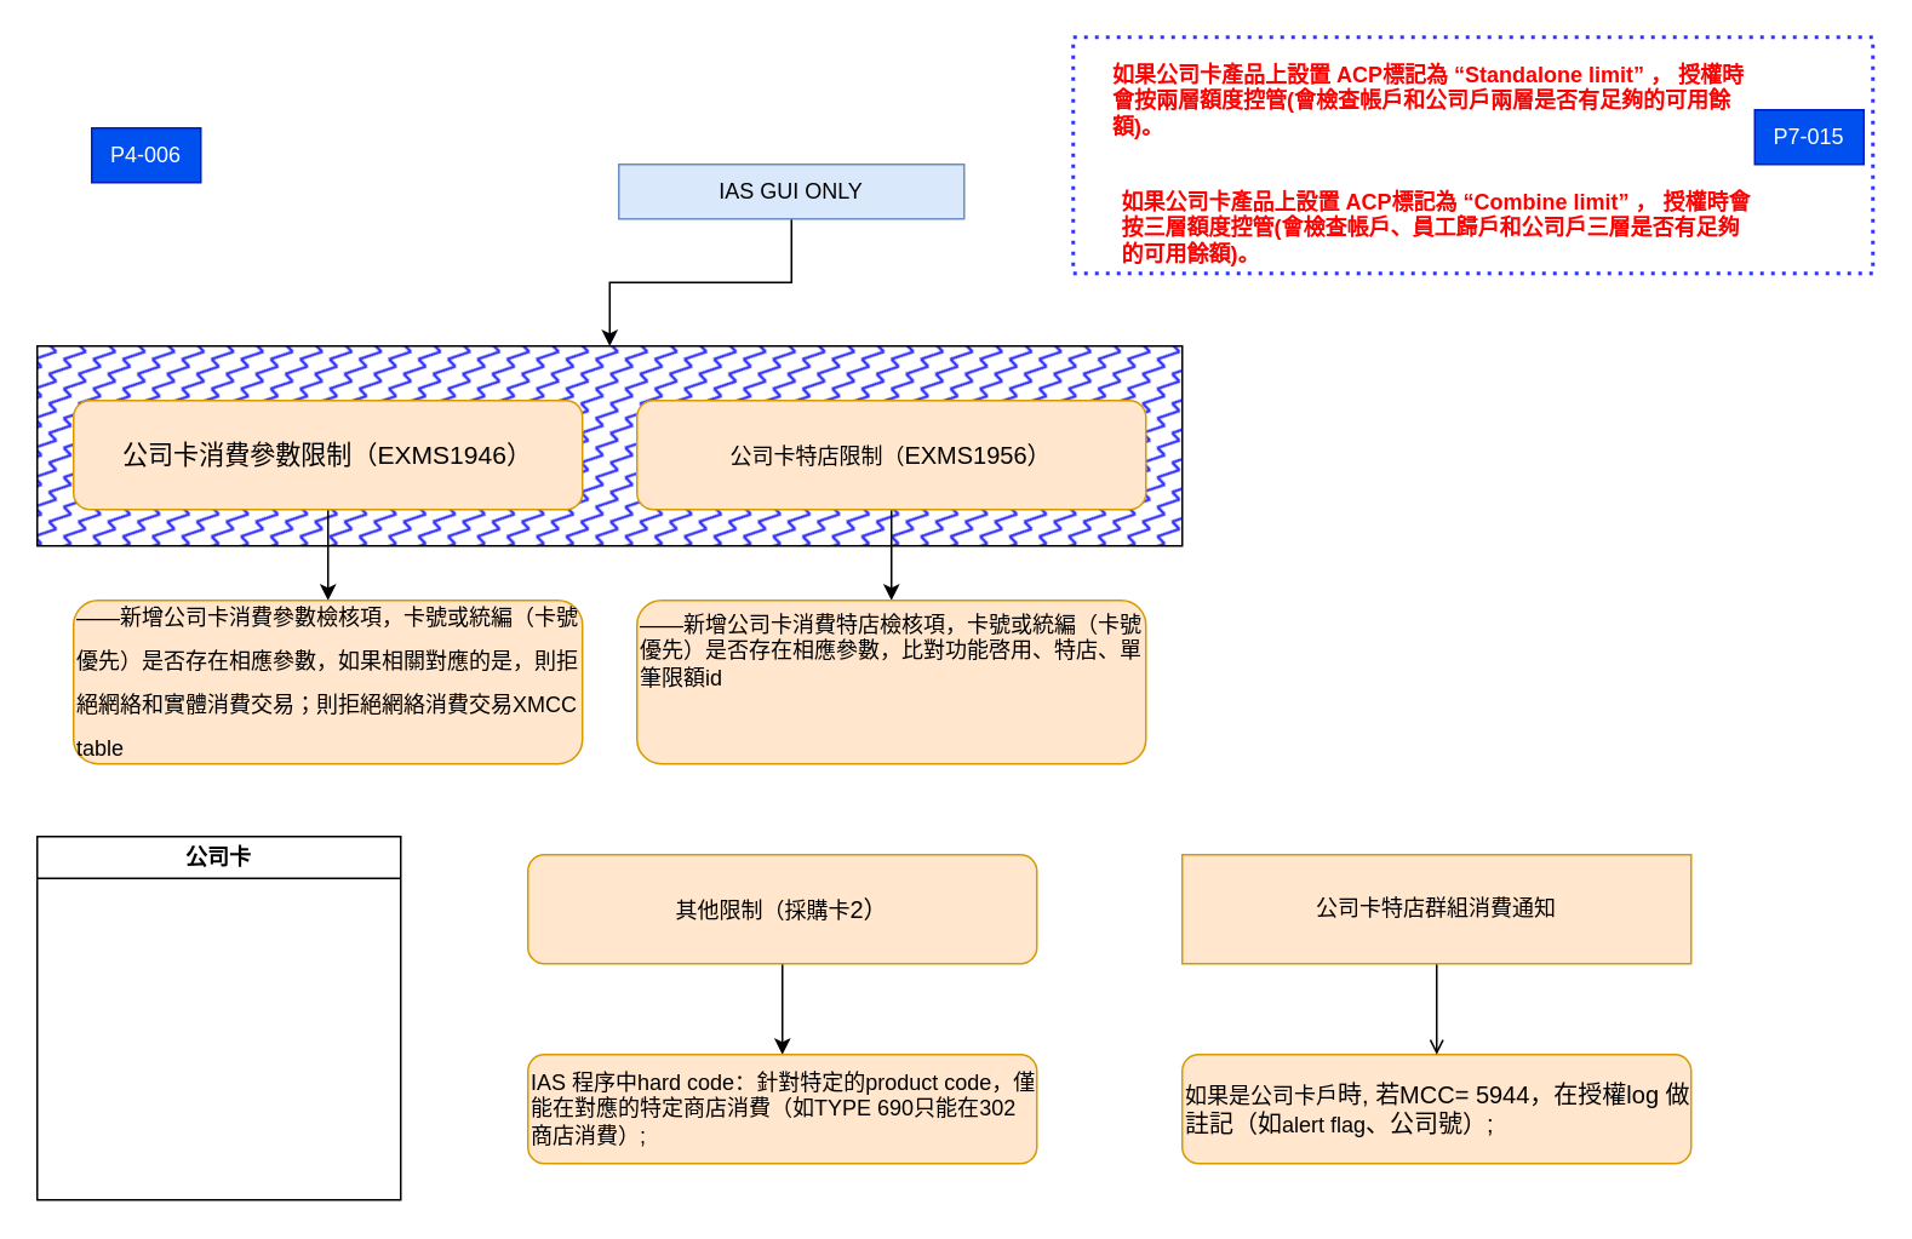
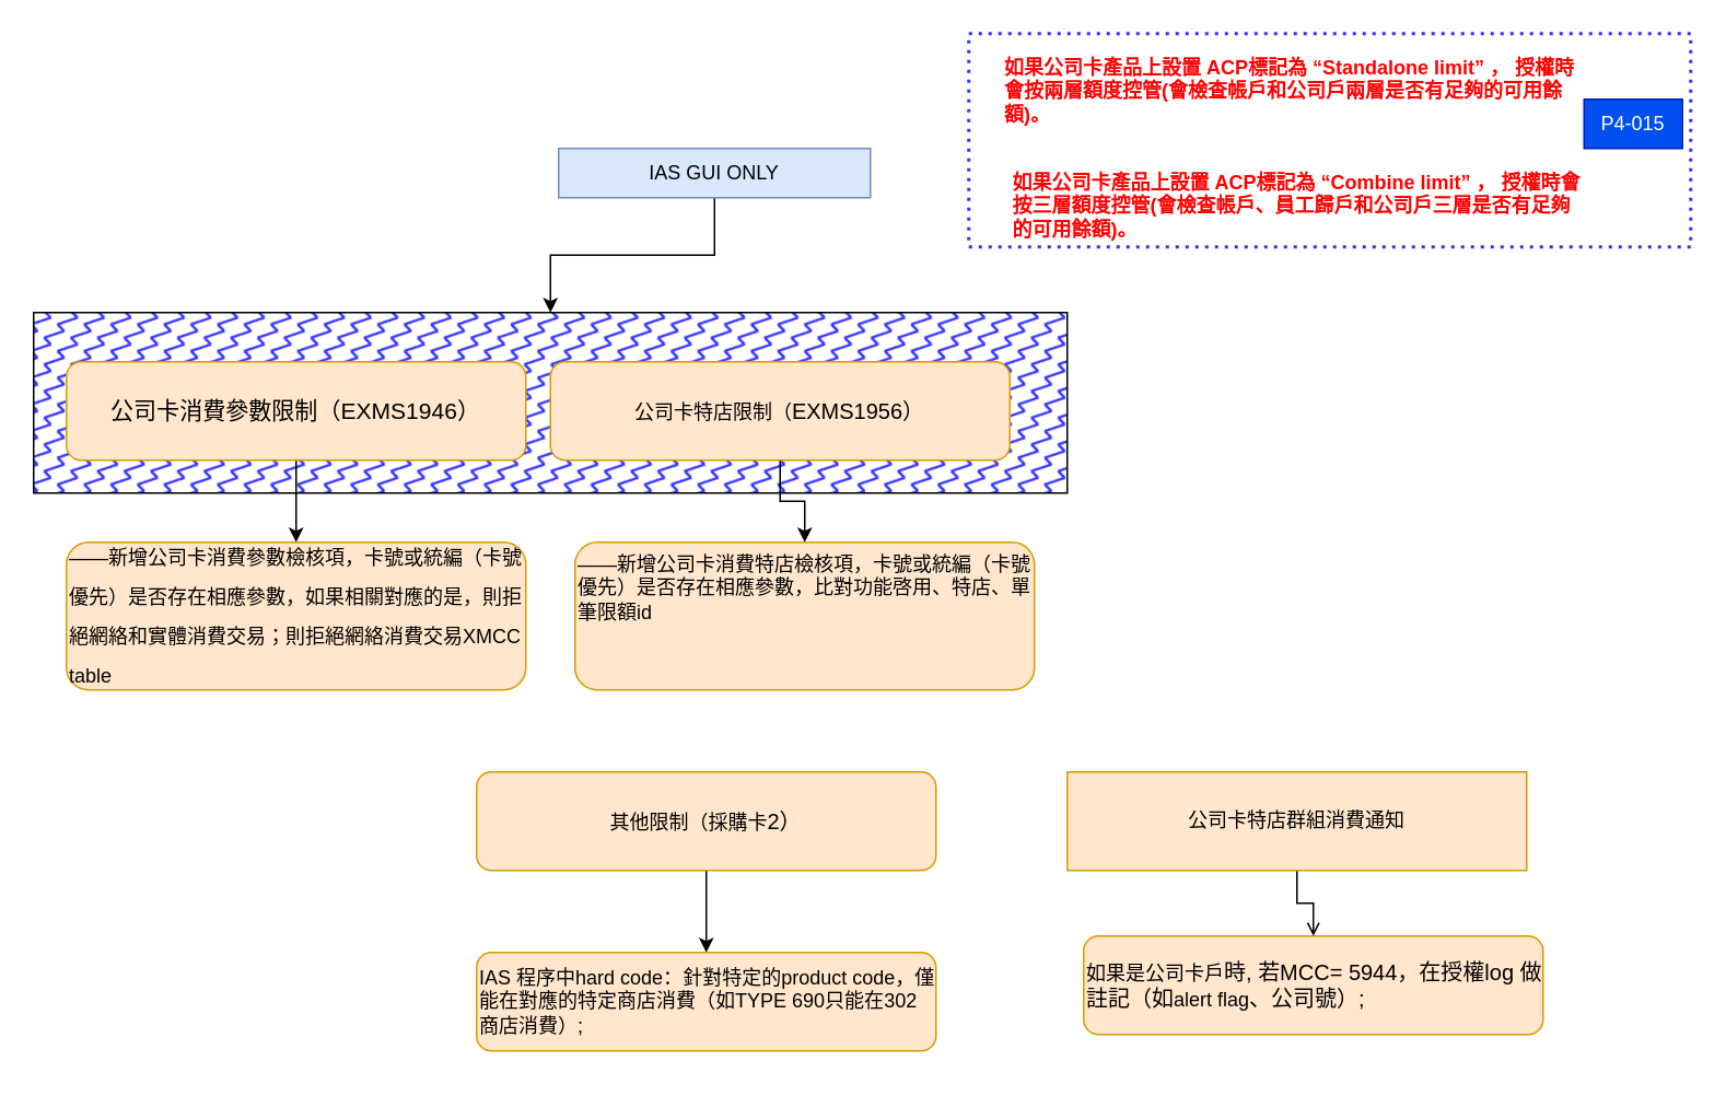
- <mxCell id="22" value="P7-015" style="text;html=1;strokeColor=#001DBC;fillColor=#0050ef;align=center;verticalAlign=middle;whiteSpace=wrap;rounded=0;fontColor=#ffffff;" parent="1" vertex="1"><mxGeometry x="965" y="60" width="60" height="30" as="geometry" /></mxCell>
+ <mxCell id="22" value="P4-015" style="text;html=1;strokeColor=#001DBC;fillColor=#0050ef;align=center;verticalAlign=middle;whiteSpace=wrap;rounded=0;fontColor=#ffffff;" parent="1" vertex="1"><mxGeometry x="965" y="60" width="60" height="30" as="geometry" /></mxCell>
- <mxCell id="3" value="P4-006" style="text;html=1;strokeColor=#001DBC;fillColor=#0050ef;align=center;verticalAlign=middle;whiteSpace=wrap;rounded=0;fontColor=#ffffff;" parent="1" vertex="1"><mxGeometry x="50" y="70" width="60" height="30" as="geometry" /></mxCell>
- <mxCell id="8" value="公司卡特店限制（&lt;span style=&quot;font-size:10.0pt;font-family:&lt;br/&gt;&amp;quot;Arial&amp;quot;,sans-serif;mso-fareast-font-family:SimSun;mso-bidi-font-family:&amp;quot;Maiandra GD&amp;quot;;&lt;br/&gt;mso-ansi-language:EN-GB;mso-fareast-language:ZH-TW;mso-bidi-language:AR-SA&quot; lang=&quot;EN-GB&quot;&gt;EXMS1956&lt;/span&gt;&lt;span style=&quot;font-size:10.0pt;font-family:SimSun;mso-ascii-font-family:Arial;&lt;br/&gt;mso-hansi-font-family:Arial;mso-bidi-font-family:&amp;quot;Maiandra GD&amp;quot;;mso-ansi-language:&lt;br/&gt;EN-GB;mso-fareast-language:ZH-TW;mso-bidi-language:AR-SA&quot;&gt;）&lt;/span&gt;" style="rounded=1;whiteSpace=wrap;html=1;fillColor=#ffe6cc;strokeColor=#d79b00;" parent="1" vertex="1"><mxGeometry x="350" y="220" width="280" height="60" as="geometry" /></mxCell>
+ <mxCell id="8" value="公司卡特店限制（&lt;span style=&quot;font-size:10.0pt;font-family:&lt;br/&gt;&amp;quot;Arial&amp;quot;,sans-serif;mso-fareast-font-family:SimSun;mso-bidi-font-family:&amp;quot;Maiandra GD&amp;quot;;&lt;br/&gt;mso-ansi-language:EN-GB;mso-fareast-language:ZH-TW;mso-bidi-language:AR-SA&quot; lang=&quot;EN-GB&quot;&gt;EXMS1956&lt;/span&gt;&lt;span style=&quot;font-size:10.0pt;font-family:SimSun;mso-ascii-font-family:Arial;&lt;br/&gt;mso-hansi-font-family:Arial;mso-bidi-font-family:&amp;quot;Maiandra GD&amp;quot;;mso-ansi-language:&lt;br/&gt;EN-GB;mso-fareast-language:ZH-TW;mso-bidi-language:AR-SA&quot;&gt;）&lt;/span&gt;" style="rounded=1;whiteSpace=wrap;html=1;fillColor=#ffe6cc;strokeColor=#d79b00;" parent="1" vertex="1"><mxGeometry x="335" y="220" width="280" height="60" as="geometry" /></mxCell>
- <mxCell id="15" value="公司卡" style="swimlane;horizontal=1;whiteSpace=wrap;html=1;verticalAlign=middle;" parent="1" vertex="1"><mxGeometry x="20" y="460" width="200" height="200" as="geometry"><mxRectangle x="120" y="460" width="80" height="30" as="alternateBounds" /></mxGeometry></mxCell>
- <mxCell id="16" value="如果是公司卡戶&lt;span style=&quot;font-size:10.0pt;font-family:SimSun;&lt;br/&gt;mso-ascii-font-family:Arial;mso-ascii-theme-font:minor-latin;mso-hansi-font-family:&lt;br/&gt;Arial;mso-hansi-theme-font:minor-latin;mso-bidi-font-family:Arial;mso-bidi-theme-font:&lt;br/&gt;minor-latin;mso-ansi-language:EN-US;mso-fareast-language:ZH-TW;mso-bidi-language:&lt;br/&gt;AR-SA&quot;&gt;時&lt;/span&gt;&lt;span style=&quot;font-size:10.0pt;font-family:&amp;quot;Arial&amp;quot;,sans-serif;&lt;br/&gt;mso-ascii-theme-font:minor-latin;mso-fareast-font-family:SimSun;mso-hansi-theme-font:&lt;br/&gt;minor-latin;mso-bidi-theme-font:minor-latin;mso-ansi-language:EN-US;mso-fareast-language:&lt;br/&gt;ZH-TW;mso-bidi-language:AR-SA&quot; lang=&quot;EN-US&quot;&gt;, &lt;/span&gt;&lt;span style=&quot;font-size:10.0pt;&lt;br/&gt;font-family:SimSun;mso-ascii-font-family:Arial;mso-ascii-theme-font:minor-latin;&lt;br/&gt;mso-hansi-font-family:Arial;mso-hansi-theme-font:minor-latin;mso-bidi-font-family:&lt;br/&gt;Arial;mso-bidi-theme-font:minor-latin;mso-ansi-language:EN-US;mso-fareast-language:&lt;br/&gt;ZH-TW;mso-bidi-language:AR-SA&quot;&gt;若&lt;/span&gt;&lt;span style=&quot;font-size:10.0pt;&lt;br/&gt;font-family:&amp;quot;Arial&amp;quot;,sans-serif;mso-ascii-theme-font:minor-latin;mso-fareast-font-family:&lt;br/&gt;SimSun;mso-hansi-theme-font:minor-latin;mso-bidi-theme-font:minor-latin;&lt;br/&gt;mso-ansi-language:EN-US;mso-fareast-language:ZH-TW;mso-bidi-language:AR-SA&quot; lang=&quot;EN-US&quot;&gt;MCC= 5944&lt;/span&gt;&lt;span style=&quot;font-size:10.0pt;font-family:SimSun;mso-ascii-font-family:&lt;br/&gt;Arial;mso-ascii-theme-font:minor-latin;mso-hansi-font-family:Arial;mso-hansi-theme-font:&lt;br/&gt;minor-latin;mso-bidi-font-family:Arial;mso-bidi-theme-font:minor-latin;&lt;br/&gt;mso-ansi-language:EN-US;mso-fareast-language:ZH-TW;mso-bidi-language:AR-SA&quot;&gt;，在授權&lt;/span&gt;&lt;span style=&quot;font-size:10.0pt;font-family:&amp;quot;Arial&amp;quot;,sans-serif;mso-ascii-theme-font:&lt;br/&gt;minor-latin;mso-fareast-font-family:SimSun;mso-hansi-theme-font:minor-latin;&lt;br/&gt;mso-bidi-theme-font:minor-latin;mso-ansi-language:EN-US;mso-fareast-language:&lt;br/&gt;ZH-TW;mso-bidi-language:AR-SA&quot; lang=&quot;EN-US&quot;&gt;log &lt;/span&gt;&lt;span style=&quot;font-size:10.0pt;&lt;br/&gt;font-family:SimSun;mso-ascii-font-family:Arial;mso-ascii-theme-font:minor-latin;&lt;br/&gt;mso-hansi-font-family:Arial;mso-hansi-theme-font:minor-latin;mso-bidi-font-family:&lt;br/&gt;Arial;mso-bidi-theme-font:minor-latin;mso-ansi-language:EN-US;mso-fareast-language:&lt;br/&gt;ZH-TW;mso-bidi-language:AR-SA&quot;&gt;做註記（如&lt;/span&gt;&lt;span style=&quot;font-size:&lt;br/&gt;10.0pt;font-family:&amp;quot;Arial&amp;quot;,sans-serif;mso-ascii-theme-font:minor-latin;&lt;br/&gt;mso-fareast-font-family:SimSun;mso-hansi-theme-font:minor-latin;mso-bidi-theme-font:&lt;br/&gt;minor-latin;mso-ansi-language:EN-US;mso-fareast-language:ZH-TW;mso-bidi-language:&lt;br/&gt;AR-SA&quot; lang=&quot;EN-US&quot;&gt;alert flag&lt;/span&gt;&lt;span style=&quot;font-size:10.0pt;font-family:SimSun;&lt;br/&gt;mso-ascii-font-family:Arial;mso-ascii-theme-font:minor-latin;mso-hansi-font-family:&lt;br/&gt;Arial;mso-hansi-theme-font:minor-latin;mso-bidi-font-family:Arial;mso-bidi-theme-font:&lt;br/&gt;minor-latin;mso-ansi-language:EN-US;mso-fareast-language:ZH-TW;mso-bidi-language:&lt;br/&gt;AR-SA&quot;&gt;、公司號）&lt;/span&gt;&lt;span style=&quot;font-size:10.0pt;font-family:&amp;quot;Arial&amp;quot;,sans-serif;&lt;br/&gt;mso-ascii-theme-font:minor-latin;mso-fareast-font-family:SimSun;mso-hansi-theme-font:&lt;br/&gt;minor-latin;mso-bidi-theme-font:minor-latin;mso-ansi-language:EN-US;mso-fareast-language:&lt;br/&gt;ZH-TW;mso-bidi-language:AR-SA&quot; lang=&quot;EN-US&quot;&gt;;&lt;/span&gt;" style="rounded=1;whiteSpace=wrap;html=1;fillColor=#ffe6cc;strokeColor=#d79b00;align=left;" parent="1" vertex="1"><mxGeometry x="650" y="580" width="280" height="60" as="geometry" /></mxCell>
+ <mxCell id="16" value="如果是公司卡戶&lt;span style=&quot;font-size:10.0pt;font-family:SimSun;&lt;br/&gt;mso-ascii-font-family:Arial;mso-ascii-theme-font:minor-latin;mso-hansi-font-family:&lt;br/&gt;Arial;mso-hansi-theme-font:minor-latin;mso-bidi-font-family:Arial;mso-bidi-theme-font:&lt;br/&gt;minor-latin;mso-ansi-language:EN-US;mso-fareast-language:ZH-TW;mso-bidi-language:&lt;br/&gt;AR-SA&quot;&gt;時&lt;/span&gt;&lt;span style=&quot;font-size:10.0pt;font-family:&amp;quot;Arial&amp;quot;,sans-serif;&lt;br/&gt;mso-ascii-theme-font:minor-latin;mso-fareast-font-family:SimSun;mso-hansi-theme-font:&lt;br/&gt;minor-latin;mso-bidi-theme-font:minor-latin;mso-ansi-language:EN-US;mso-fareast-language:&lt;br/&gt;ZH-TW;mso-bidi-language:AR-SA&quot; lang=&quot;EN-US&quot;&gt;, &lt;/span&gt;&lt;span style=&quot;font-size:10.0pt;&lt;br/&gt;font-family:SimSun;mso-ascii-font-family:Arial;mso-ascii-theme-font:minor-latin;&lt;br/&gt;mso-hansi-font-family:Arial;mso-hansi-theme-font:minor-latin;mso-bidi-font-family:&lt;br/&gt;Arial;mso-bidi-theme-font:minor-latin;mso-ansi-language:EN-US;mso-fareast-language:&lt;br/&gt;ZH-TW;mso-bidi-language:AR-SA&quot;&gt;若&lt;/span&gt;&lt;span style=&quot;font-size:10.0pt;&lt;br/&gt;font-family:&amp;quot;Arial&amp;quot;,sans-serif;mso-ascii-theme-font:minor-latin;mso-fareast-font-family:&lt;br/&gt;SimSun;mso-hansi-theme-font:minor-latin;mso-bidi-theme-font:minor-latin;&lt;br/&gt;mso-ansi-language:EN-US;mso-fareast-language:ZH-TW;mso-bidi-language:AR-SA&quot; lang=&quot;EN-US&quot;&gt;MCC= 5944&lt;/span&gt;&lt;span style=&quot;font-size:10.0pt;font-family:SimSun;mso-ascii-font-family:&lt;br/&gt;Arial;mso-ascii-theme-font:minor-latin;mso-hansi-font-family:Arial;mso-hansi-theme-font:&lt;br/&gt;minor-latin;mso-bidi-font-family:Arial;mso-bidi-theme-font:minor-latin;&lt;br/&gt;mso-ansi-language:EN-US;mso-fareast-language:ZH-TW;mso-bidi-language:AR-SA&quot;&gt;，在授權&lt;/span&gt;&lt;span style=&quot;font-size:10.0pt;font-family:&amp;quot;Arial&amp;quot;,sans-serif;mso-ascii-theme-font:&lt;br/&gt;minor-latin;mso-fareast-font-family:SimSun;mso-hansi-theme-font:minor-latin;&lt;br/&gt;mso-bidi-theme-font:minor-latin;mso-ansi-language:EN-US;mso-fareast-language:&lt;br/&gt;ZH-TW;mso-bidi-language:AR-SA&quot; lang=&quot;EN-US&quot;&gt;log &lt;/span&gt;&lt;span style=&quot;font-size:10.0pt;&lt;br/&gt;font-family:SimSun;mso-ascii-font-family:Arial;mso-ascii-theme-font:minor-latin;&lt;br/&gt;mso-hansi-font-family:Arial;mso-hansi-theme-font:minor-latin;mso-bidi-font-family:&lt;br/&gt;Arial;mso-bidi-theme-font:minor-latin;mso-ansi-language:EN-US;mso-fareast-language:&lt;br/&gt;ZH-TW;mso-bidi-language:AR-SA&quot;&gt;做註記（如&lt;/span&gt;&lt;span style=&quot;font-size:&lt;br/&gt;10.0pt;font-family:&amp;quot;Arial&amp;quot;,sans-serif;mso-ascii-theme-font:minor-latin;&lt;br/&gt;mso-fareast-font-family:SimSun;mso-hansi-theme-font:minor-latin;mso-bidi-theme-font:&lt;br/&gt;minor-latin;mso-ansi-language:EN-US;mso-fareast-language:ZH-TW;mso-bidi-language:&lt;br/&gt;AR-SA&quot; lang=&quot;EN-US&quot;&gt;alert flag&lt;/span&gt;&lt;span style=&quot;font-size:10.0pt;font-family:SimSun;&lt;br/&gt;mso-ascii-font-family:Arial;mso-ascii-theme-font:minor-latin;mso-hansi-font-family:&lt;br/&gt;Arial;mso-hansi-theme-font:minor-latin;mso-bidi-font-family:Arial;mso-bidi-theme-font:&lt;br/&gt;minor-latin;mso-ansi-language:EN-US;mso-fareast-language:ZH-TW;mso-bidi-language:&lt;br/&gt;AR-SA&quot;&gt;、公司號）&lt;/span&gt;&lt;span style=&quot;font-size:10.0pt;font-family:&amp;quot;Arial&amp;quot;,sans-serif;&lt;br/&gt;mso-ascii-theme-font:minor-latin;mso-fareast-font-family:SimSun;mso-hansi-theme-font:&lt;br/&gt;minor-latin;mso-bidi-theme-font:minor-latin;mso-ansi-language:EN-US;mso-fareast-language:&lt;br/&gt;ZH-TW;mso-bidi-language:AR-SA&quot; lang=&quot;EN-US&quot;&gt;;&lt;/span&gt;" style="rounded=1;whiteSpace=wrap;html=1;fillColor=#ffe6cc;strokeColor=#d79b00;align=left;" parent="1" vertex="1"><mxGeometry x="660" y="570" width="280" height="60" as="geometry" /></mxCell>
